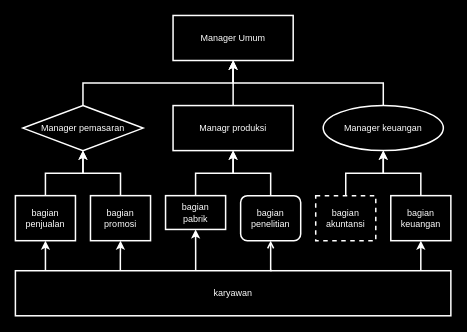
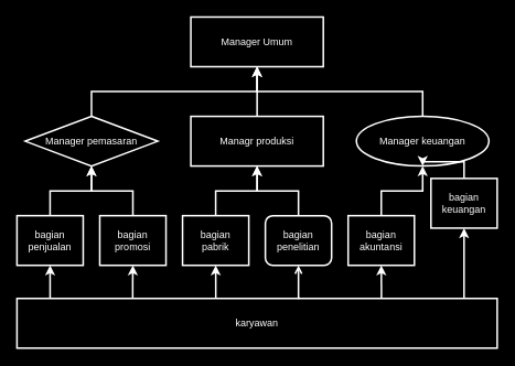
- <mxCell id="21" value="&lt;font color=&quot;#ffffff&quot;&gt;bagian&lt;/font&gt;&lt;div&gt;&lt;font color=&quot;#ffffff&quot;&gt;pabrik&lt;/font&gt;&lt;/div&gt;" style="rounded=0;whiteSpace=wrap;html=1;fillColor=none;strokeColor=#FFFFFF;strokeWidth=2;" vertex="1" parent="1"><mxGeometry x="220" y="260" width="80" height="45" as="geometry" /></mxCell>
+ <mxCell id="21" value="&lt;font color=&quot;#ffffff&quot;&gt;bagian&lt;/font&gt;&lt;div&gt;&lt;font color=&quot;#ffffff&quot;&gt;pabrik&lt;/font&gt;&lt;/div&gt;" style="rounded=0;whiteSpace=wrap;html=1;fillColor=none;strokeColor=#FFFFFF;strokeWidth=2;" vertex="1" parent="1"><mxGeometry x="220" y="260" width="80" height="60" as="geometry" /></mxCell>
- <mxCell id="19" value="&lt;font color=&quot;#ffffff&quot;&gt;bagian akuntansi&lt;/font&gt;" style="rounded=0;whiteSpace=wrap;html=1;fillColor=none;strokeColor=#FFFFFF;strokeWidth=2;dashed=1;" vertex="1" parent="1"><mxGeometry x="420" y="260" width="80" height="60" as="geometry" /></mxCell>
+ <mxCell id="19" value="&lt;font color=&quot;#ffffff&quot;&gt;bagian akuntansi&lt;/font&gt;" style="rounded=0;whiteSpace=wrap;html=1;fillColor=none;strokeColor=#FFFFFF;strokeWidth=2;" vertex="1" parent="1"><mxGeometry x="420" y="260" width="80" height="60" as="geometry" /></mxCell>
- <mxCell id="20" value="&lt;font color=&quot;#ffffff&quot;&gt;bagian keuangan&lt;/font&gt;" style="rounded=0;whiteSpace=wrap;html=1;fillColor=none;strokeColor=#FFFFFF;strokeWidth=2;" vertex="1" parent="1"><mxGeometry x="520" y="260" width="80" height="60" as="geometry" /></mxCell>
+ <mxCell id="20" value="&lt;font color=&quot;#ffffff&quot;&gt;bagian keuangan&lt;/font&gt;" style="rounded=0;whiteSpace=wrap;html=1;fillColor=none;strokeColor=#FFFFFF;strokeWidth=2;" vertex="1" parent="1"><mxGeometry x="520" y="215" width="80" height="60" as="geometry" /></mxCell>
+ <mxCell id="23" style="edgeStyle=orthogonalEdgeStyle;rounded=0;orthogonalLoop=1;jettySize=auto;html=1;exitX=0.759;exitY=-0.009;exitDx=0;exitDy=0;entryX=0.5;entryY=1;entryDx=0;entryDy=0;strokeColor=#FFFFFF;strokeWidth=2;exitPerimeter=0;" edge="1" parent="1" source="10" target="19"><mxGeometry relative="1" as="geometry" /></mxCell>
